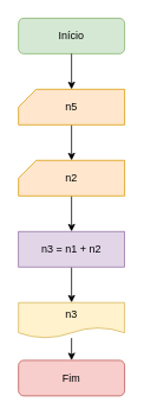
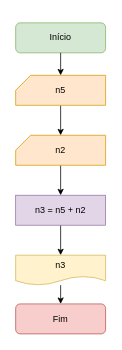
- <mxCell id="2" value="Início" style="rounded=1;whiteSpace=wrap;html=1;fillColor=#d5e8d4;strokeColor=#82b366;" vertex="1" parent="1"><mxGeometry x="20" y="20" width="120" height="40" as="geometry" /></mxCell>
+ <mxCell id="2" value="Início" style="rounded=1;whiteSpace=wrap;html=1;fillColor=#d5e8d4;strokeColor=#82b366;" vertex="1" parent="1"><mxGeometry x="20" y="30" width="120" height="40" as="geometry" /></mxCell>
- <mxCell id="12" value="n3 = n1 + n2" style="rounded=0;whiteSpace=wrap;html=1;fillColor=#e1d5e7;strokeColor=#9673a6;" vertex="1" parent="1"><mxGeometry x="20" y="260" width="120" height="40" as="geometry" /></mxCell>
+ <mxCell id="12" value="n3 = n5 + n2" style="rounded=0;whiteSpace=wrap;html=1;fillColor=#e1d5e7;strokeColor=#9673a6;" vertex="1" parent="1"><mxGeometry x="20" y="260" width="120" height="40" as="geometry" /></mxCell>
